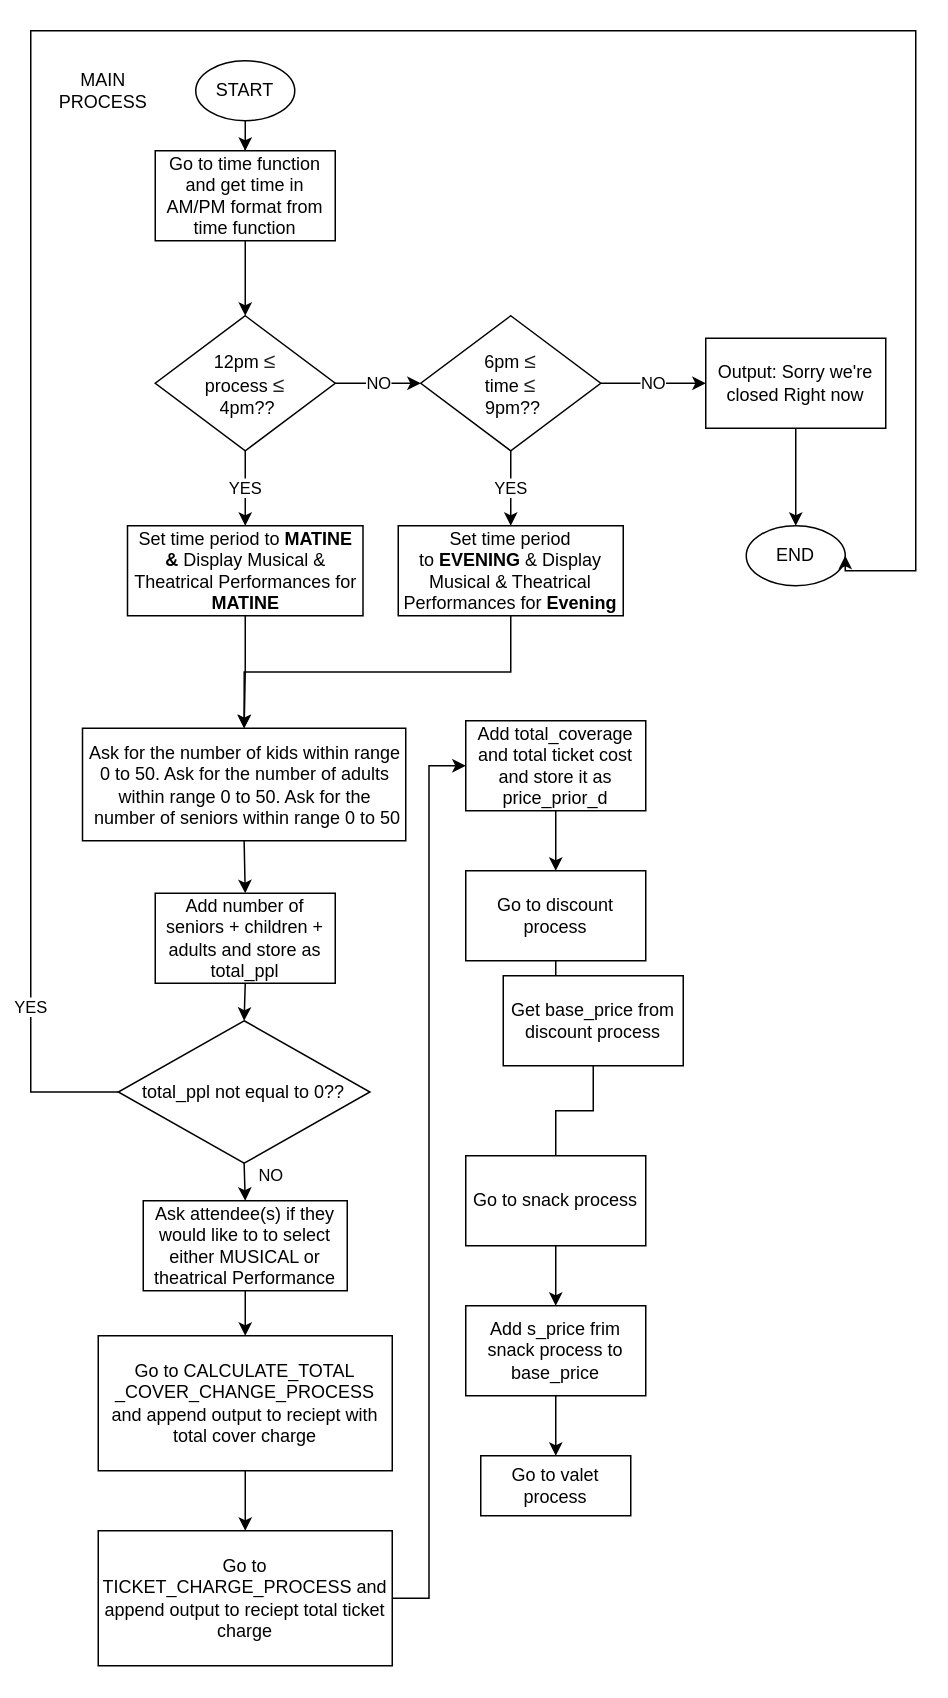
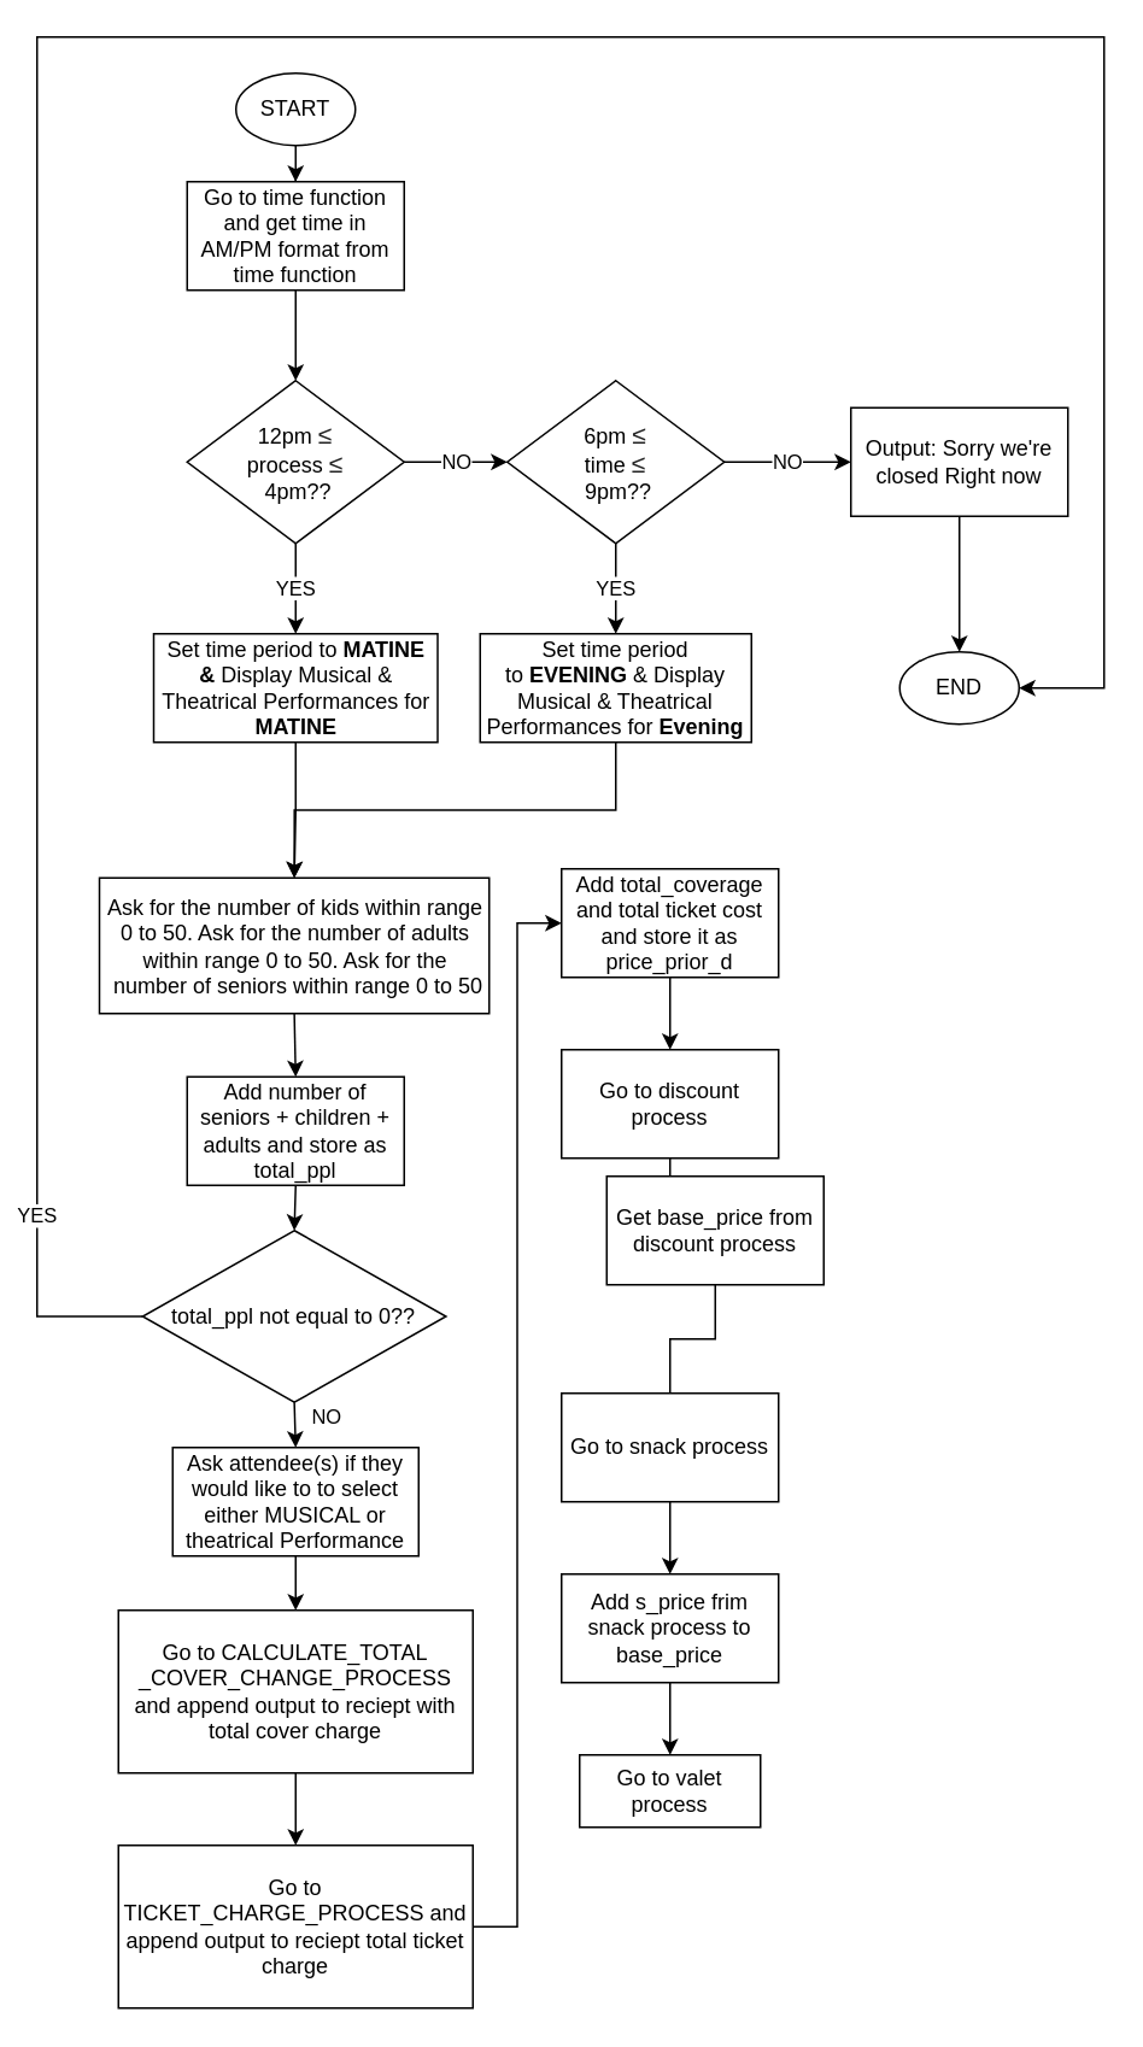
- <mxCell id="6" value="MAIN&lt;br&gt;PROCESS" style="text;html=1;align=center;verticalAlign=middle;resizable=0;points=[];autosize=1;" parent="1" vertex="1"><mxGeometry x="33" y="45" width="70" height="30" as="geometry" /></mxCell>
- <mxCell id="25" value="END" style="ellipse;whiteSpace=wrap;html=1;" vertex="1" parent="1"><mxGeometry x="497" y="350" width="66" height="40" as="geometry" /></mxCell>
+ <mxCell id="25" value="END" style="ellipse;whiteSpace=wrap;html=1;" vertex="1" parent="1"><mxGeometry x="497" y="360" width="66" height="40" as="geometry" /></mxCell>
